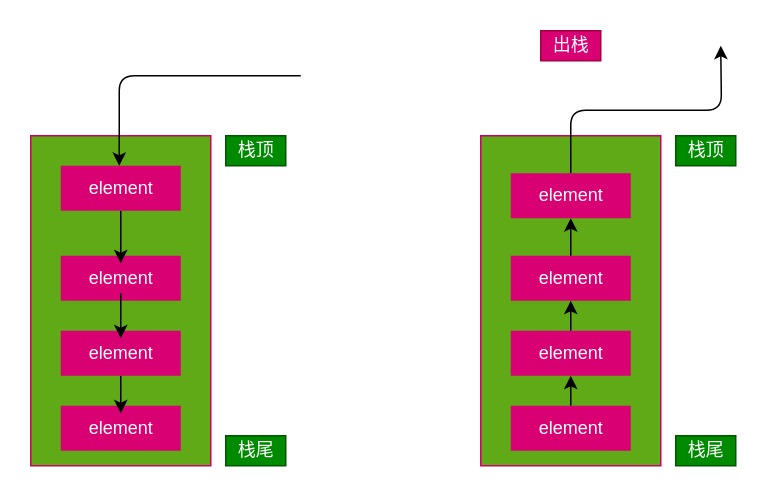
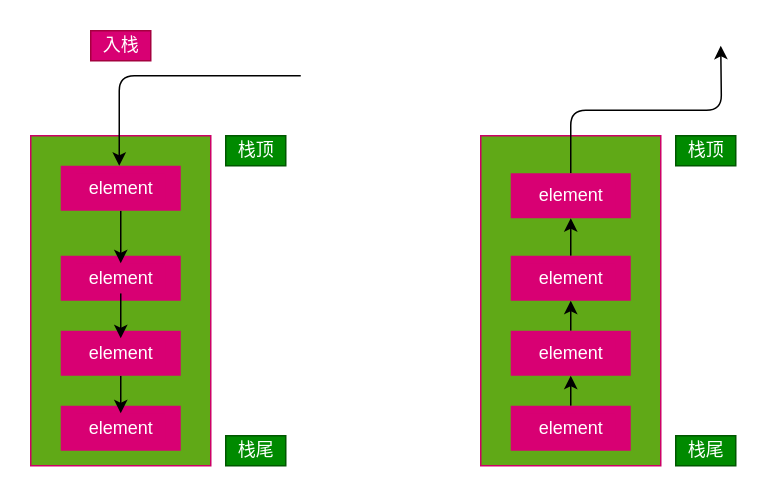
+ <mxCell id="3" value="入栈" style="text;html=1;resizable=0;autosize=1;align=center;verticalAlign=middle;points=[];fillColor=#d80073;strokeColor=#A50040;rounded=0;fontColor=#ffffff;" vertex="1" parent="1"><mxGeometry x="60" y="20" width="40" height="20" as="geometry" /></mxCell>
- <mxCell id="18" value="出栈" style="text;html=1;resizable=0;autosize=1;align=center;verticalAlign=middle;points=[];fillColor=#d80073;strokeColor=#A50040;rounded=0;fontColor=#ffffff;" vertex="1" parent="1"><mxGeometry x="360" y="20" width="40" height="20" as="geometry" /></mxCell>
